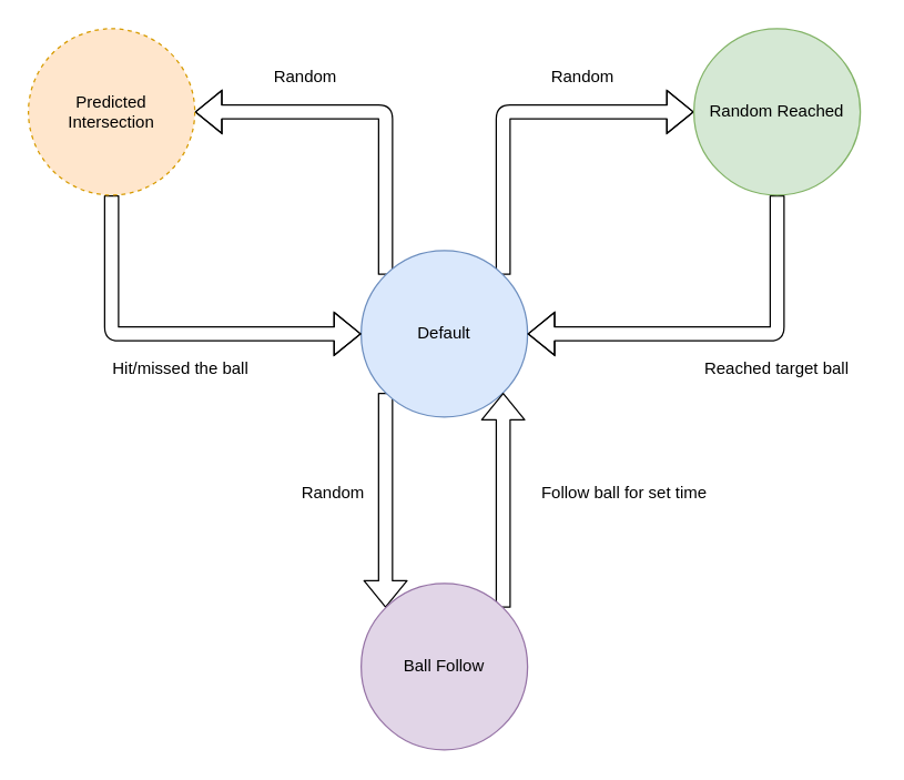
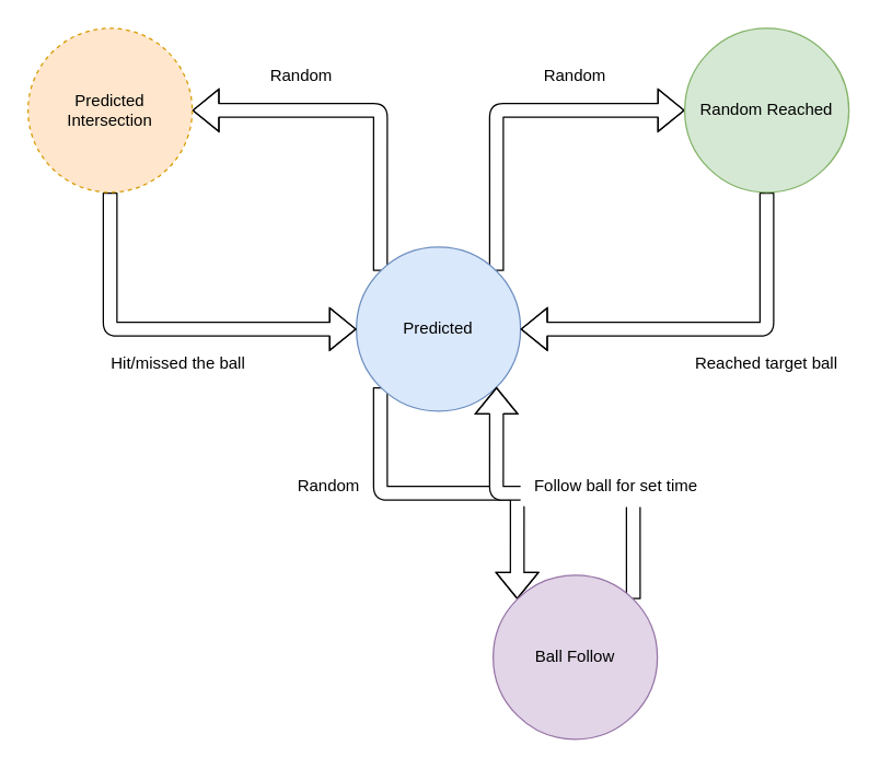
- <mxCell id="5" value="Default" style="ellipse;whiteSpace=wrap;html=1;aspect=fixed;fillColor=#dae8fc;strokeColor=#6c8ebf;" vertex="1" parent="1"><mxGeometry x="260" y="180" width="120" height="120" as="geometry" /></mxCell>
+ <mxCell id="5" value="Predicted" style="ellipse;whiteSpace=wrap;html=1;aspect=fixed;fillColor=#dae8fc;strokeColor=#6c8ebf;" vertex="1" parent="1"><mxGeometry x="260" y="180" width="120" height="120" as="geometry" /></mxCell>
- <mxCell id="9" value="Ball Follow" style="ellipse;whiteSpace=wrap;html=1;aspect=fixed;fillColor=#e1d5e7;strokeColor=#9673a6;" vertex="1" parent="1"><mxGeometry x="260" y="420" width="120" height="120" as="geometry" /></mxCell>
+ <mxCell id="9" value="Ball Follow" style="ellipse;whiteSpace=wrap;html=1;aspect=fixed;fillColor=#e1d5e7;strokeColor=#9673a6;" vertex="1" parent="1"><mxGeometry x="360" y="420" width="120" height="120" as="geometry" /></mxCell>
